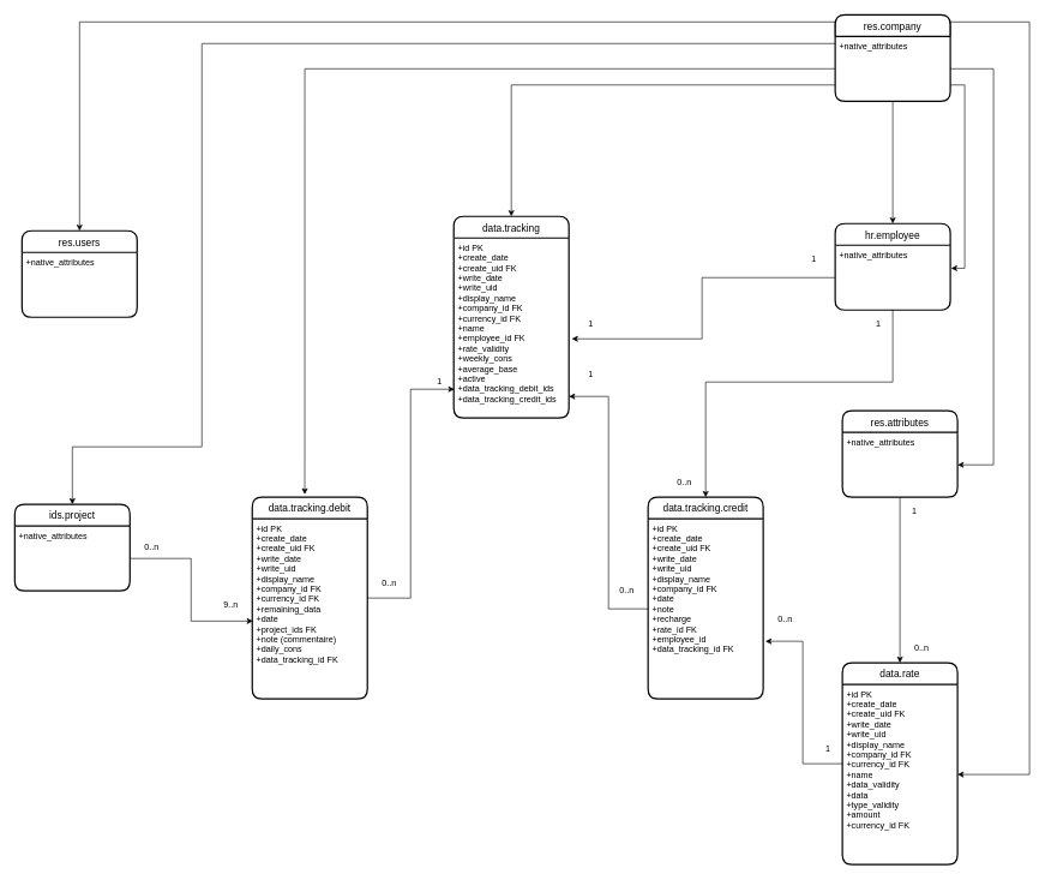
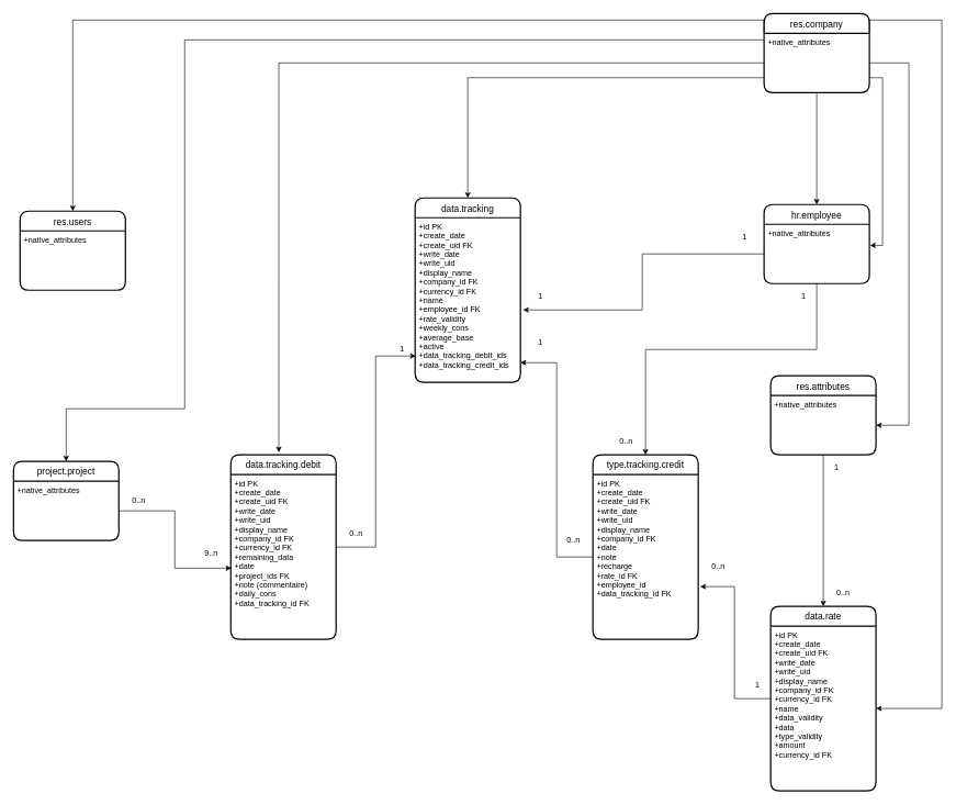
- <mxCell id="11" value="data.tracking.credit" style="swimlane;childLayout=stackLayout;horizontal=1;startSize=30;horizontalStack=0;rounded=1;fontSize=14;fontStyle=0;strokeWidth=2;resizeParent=0;resizeLast=1;shadow=0;dashed=0;align=center;" parent="1" vertex="1"><mxGeometry x="900" y="690" width="160" height="280" as="geometry" /></mxCell>
+ <mxCell id="11" value="type.tracking.credit" style="swimlane;childLayout=stackLayout;horizontal=1;startSize=30;horizontalStack=0;rounded=1;fontSize=14;fontStyle=0;strokeWidth=2;resizeParent=0;resizeLast=1;shadow=0;dashed=0;align=center;" parent="1" vertex="1"><mxGeometry x="900" y="690" width="160" height="280" as="geometry" /></mxCell>
- <mxCell id="9" value="ids.project" style="swimlane;childLayout=stackLayout;horizontal=1;startSize=30;horizontalStack=0;rounded=1;fontSize=14;fontStyle=0;strokeWidth=2;resizeParent=0;resizeLast=1;shadow=0;dashed=0;align=center;" parent="1" vertex="1"><mxGeometry x="20" y="700" width="160" height="120" as="geometry" /></mxCell>
+ <mxCell id="9" value="project.project" style="swimlane;childLayout=stackLayout;horizontal=1;startSize=30;horizontalStack=0;rounded=1;fontSize=14;fontStyle=0;strokeWidth=2;resizeParent=0;resizeLast=1;shadow=0;dashed=0;align=center;" parent="1" vertex="1"><mxGeometry x="20" y="700" width="160" height="120" as="geometry" /></mxCell>
